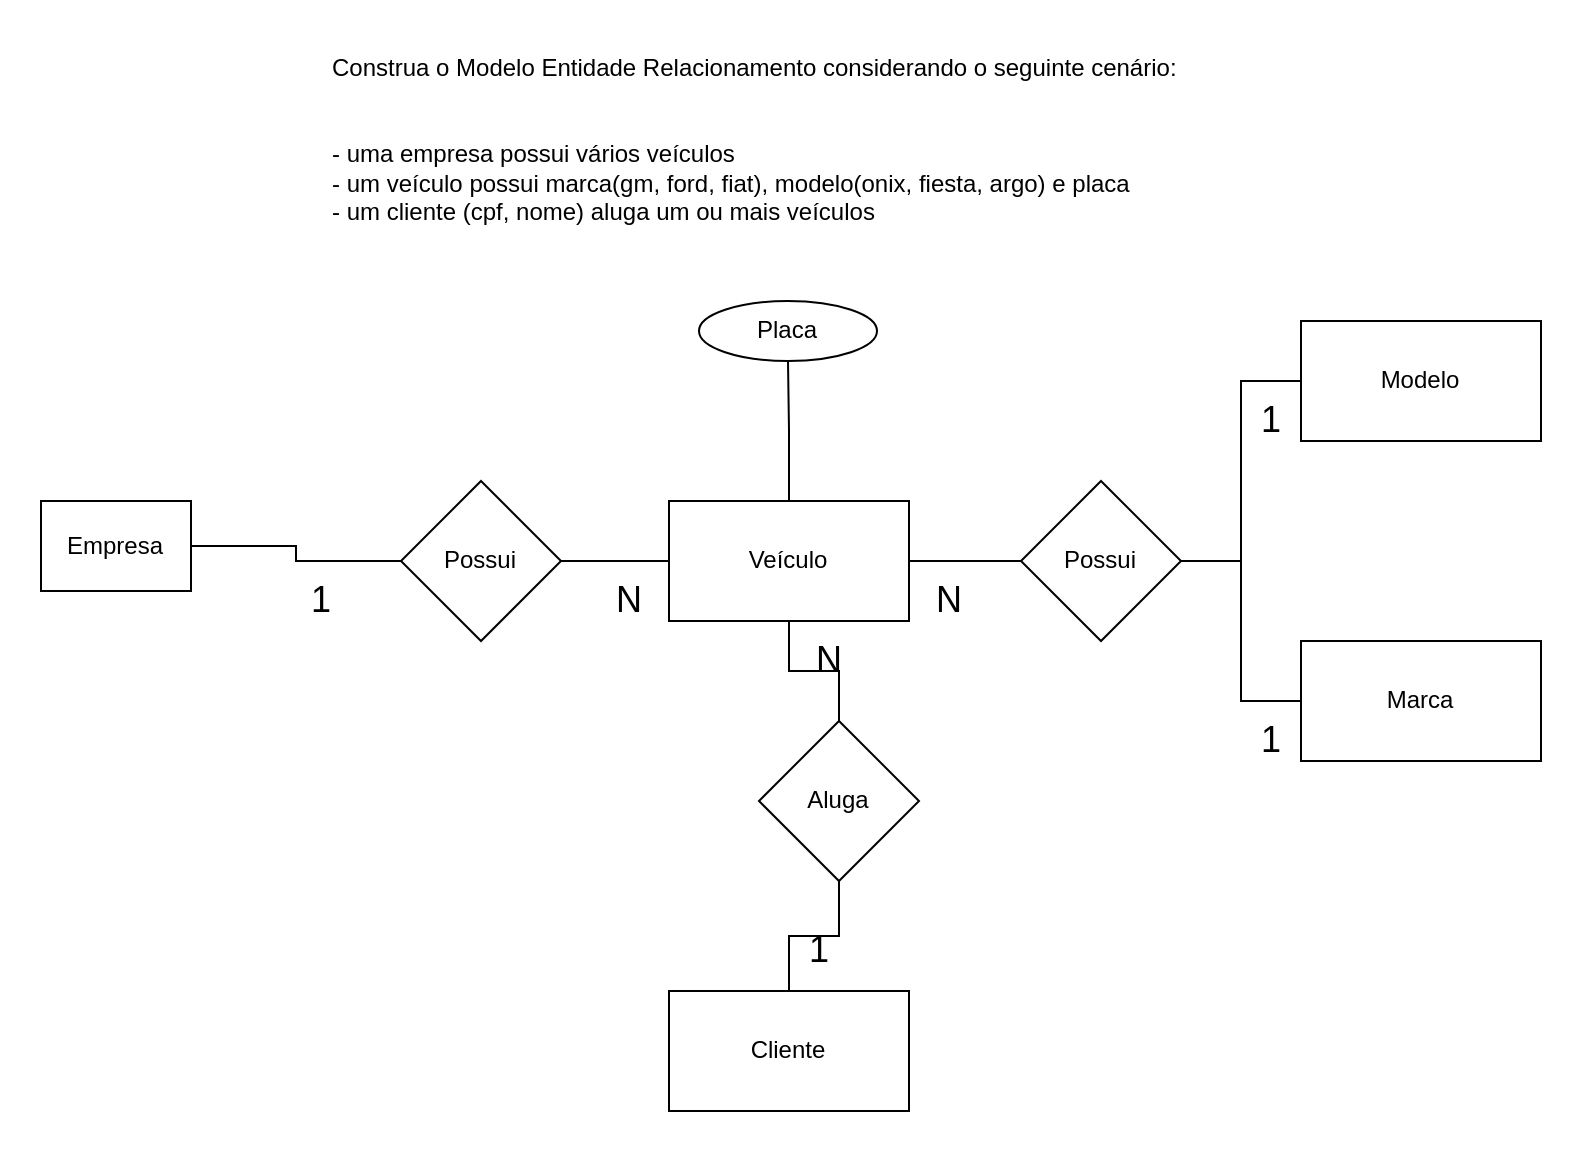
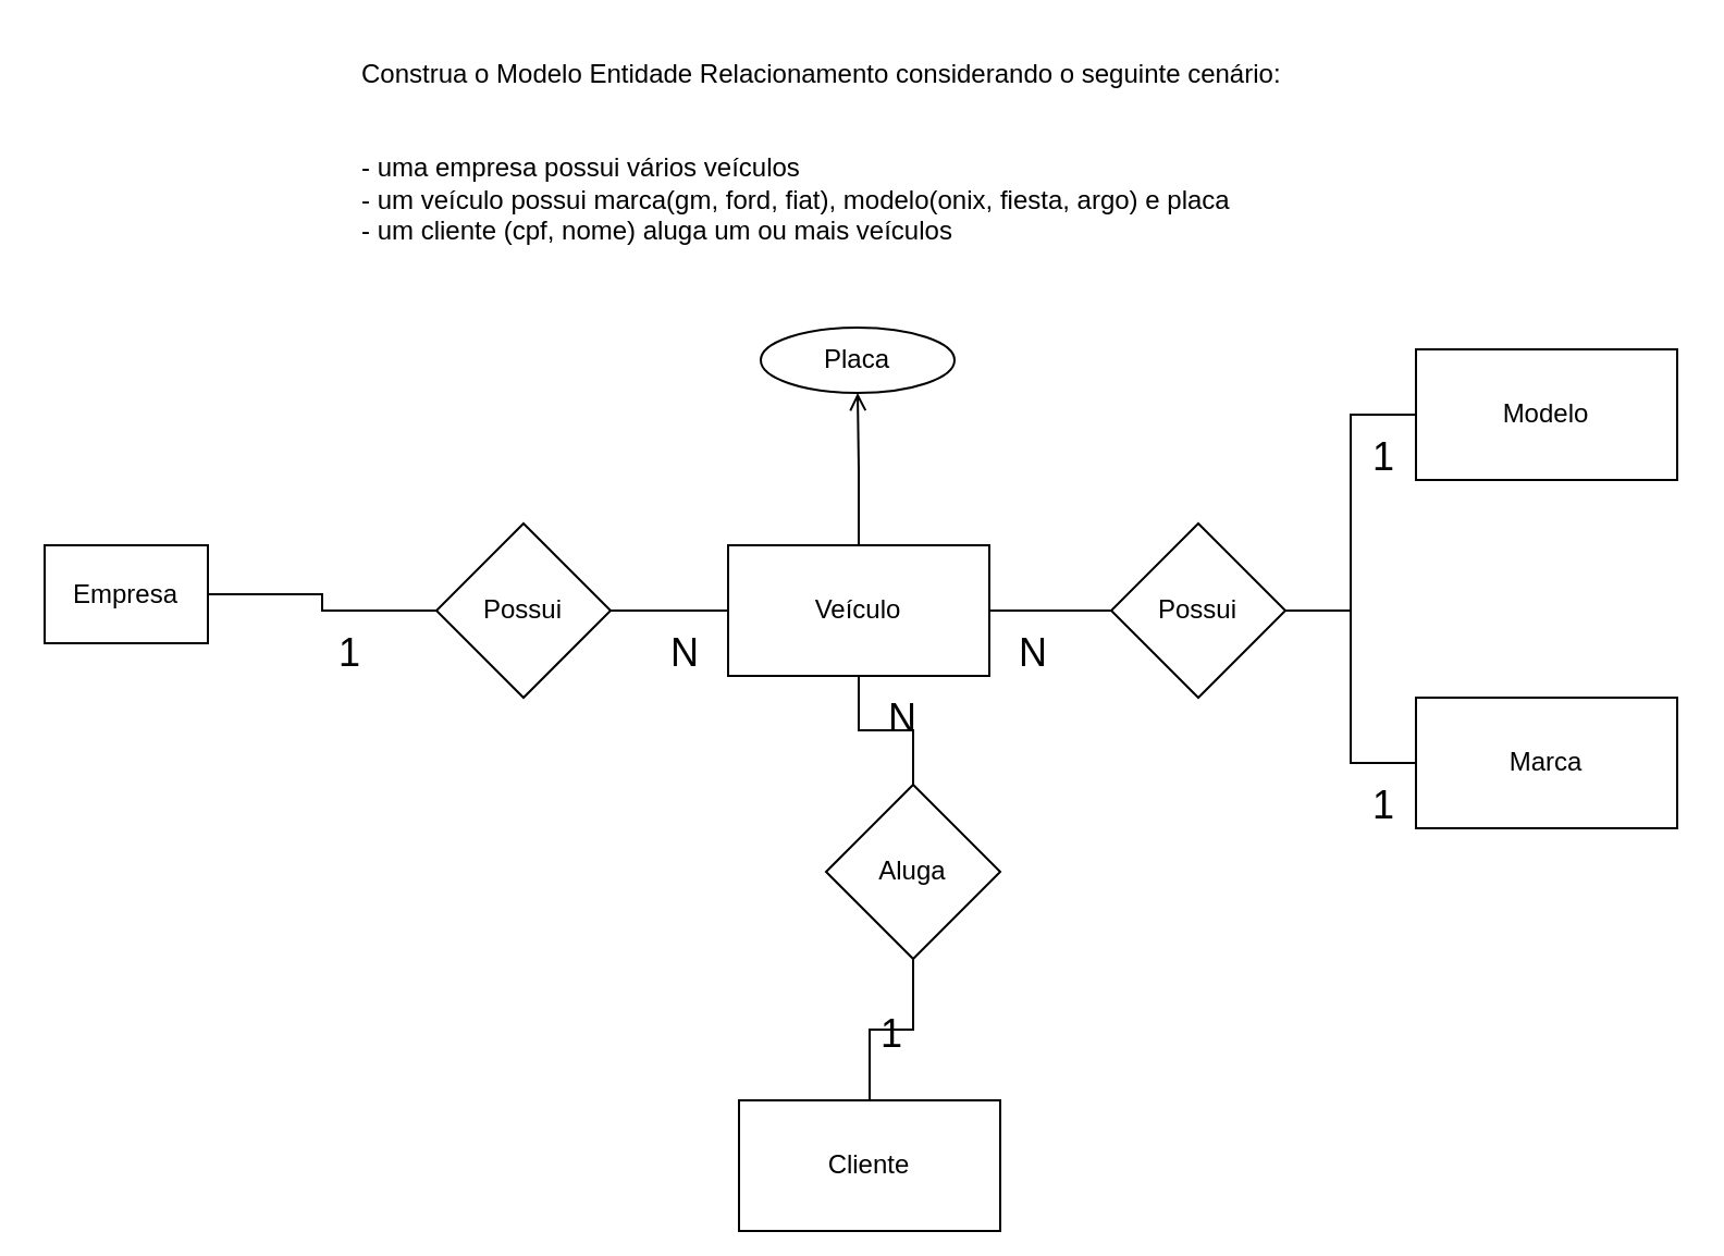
- <mxCell id="6" style="edgeStyle=orthogonalEdgeStyle;rounded=0;orthogonalLoop=1;jettySize=auto;html=1;endArrow=none;endFill=0;" edge="1" parent="1" source="7" target="24"><mxGeometry relative="1" as="geometry" /></mxCell>
+ <mxCell id="6" style="edgeStyle=orthogonalEdgeStyle;rounded=0;orthogonalLoop=1;jettySize=auto;html=1;endArrow=open;endFill=0;" edge="1" parent="1" source="7" target="24"><mxGeometry relative="1" as="geometry" /></mxCell>
- <mxCell id="10" value="Cliente" style="rounded=0;whiteSpace=wrap;html=1;" vertex="1" parent="1"><mxGeometry x="334" y="495" width="120" height="60" as="geometry" /></mxCell>
+ <mxCell id="10" value="Cliente" style="rounded=0;whiteSpace=wrap;html=1;" vertex="1" parent="1"><mxGeometry x="339" y="505" width="120" height="60" as="geometry" /></mxCell>
